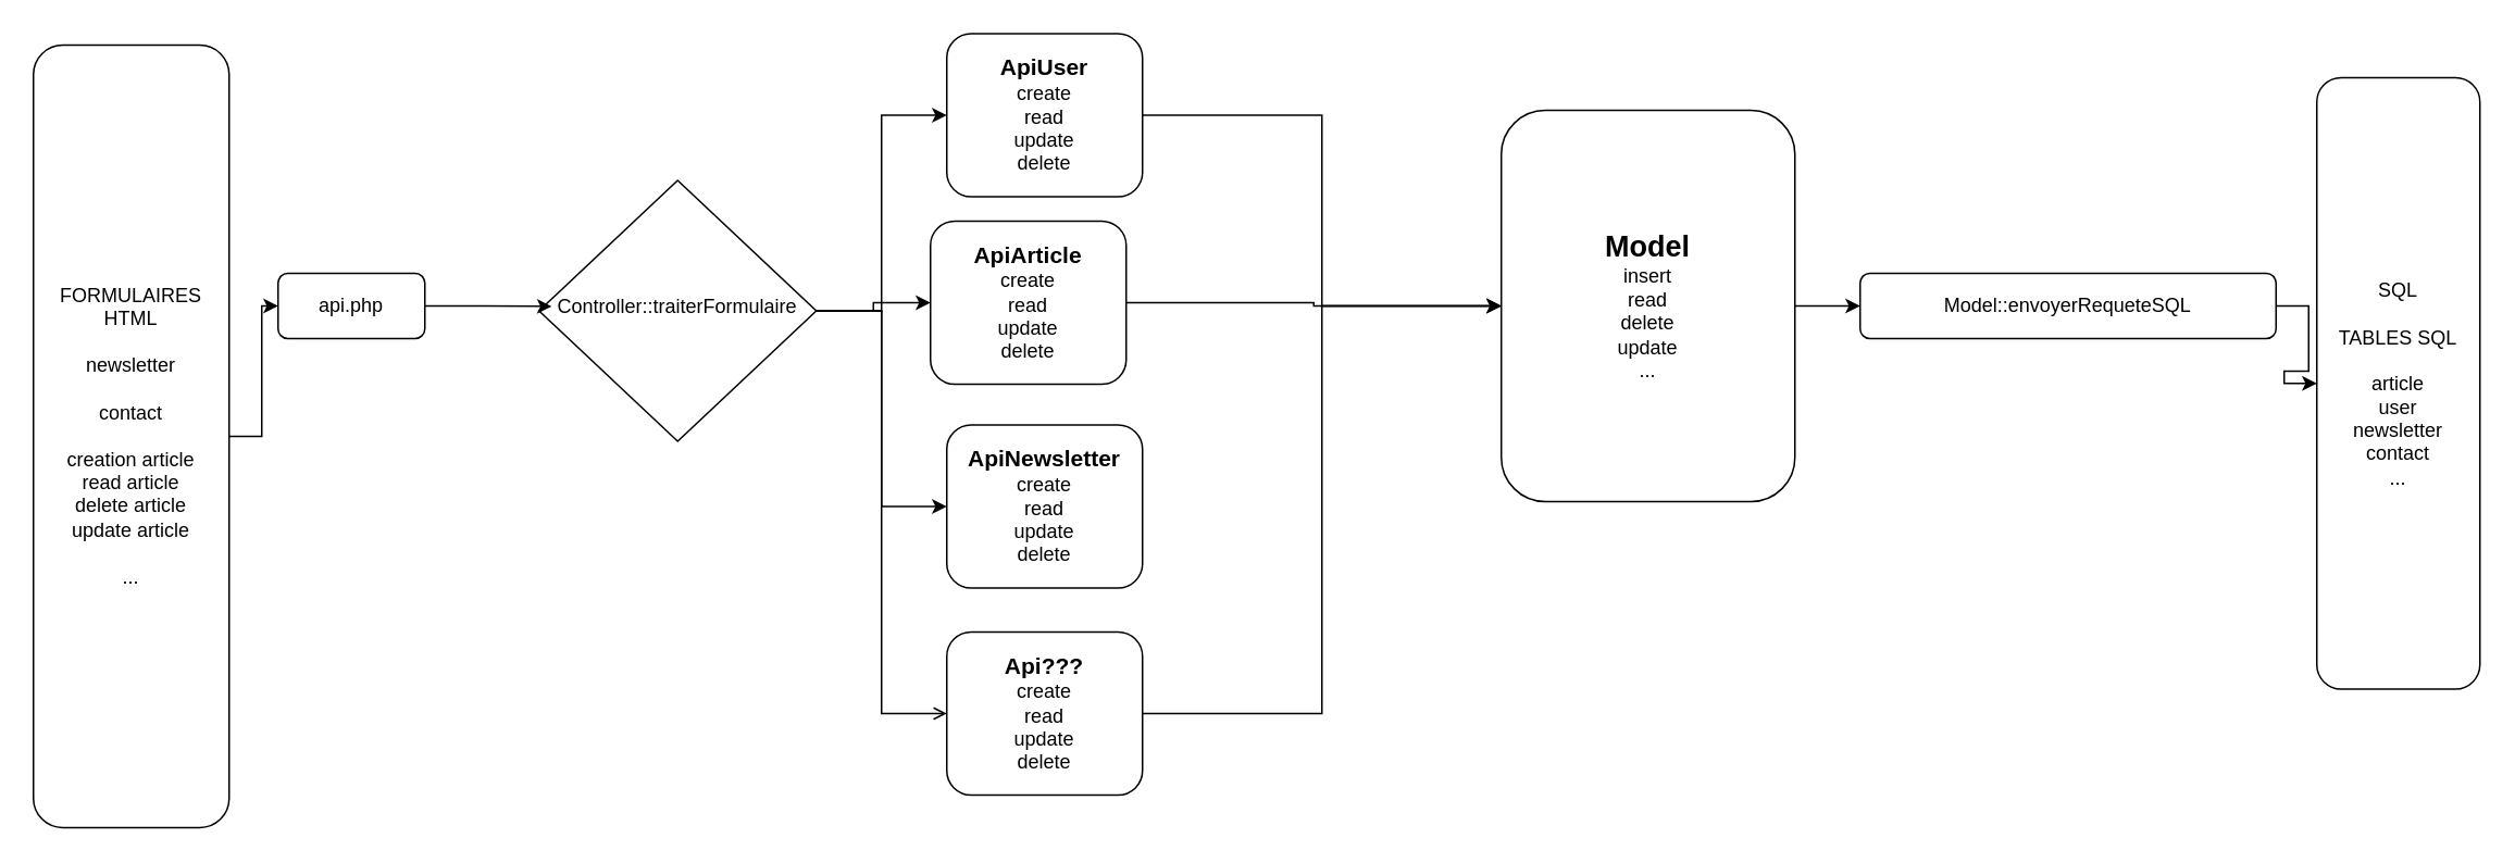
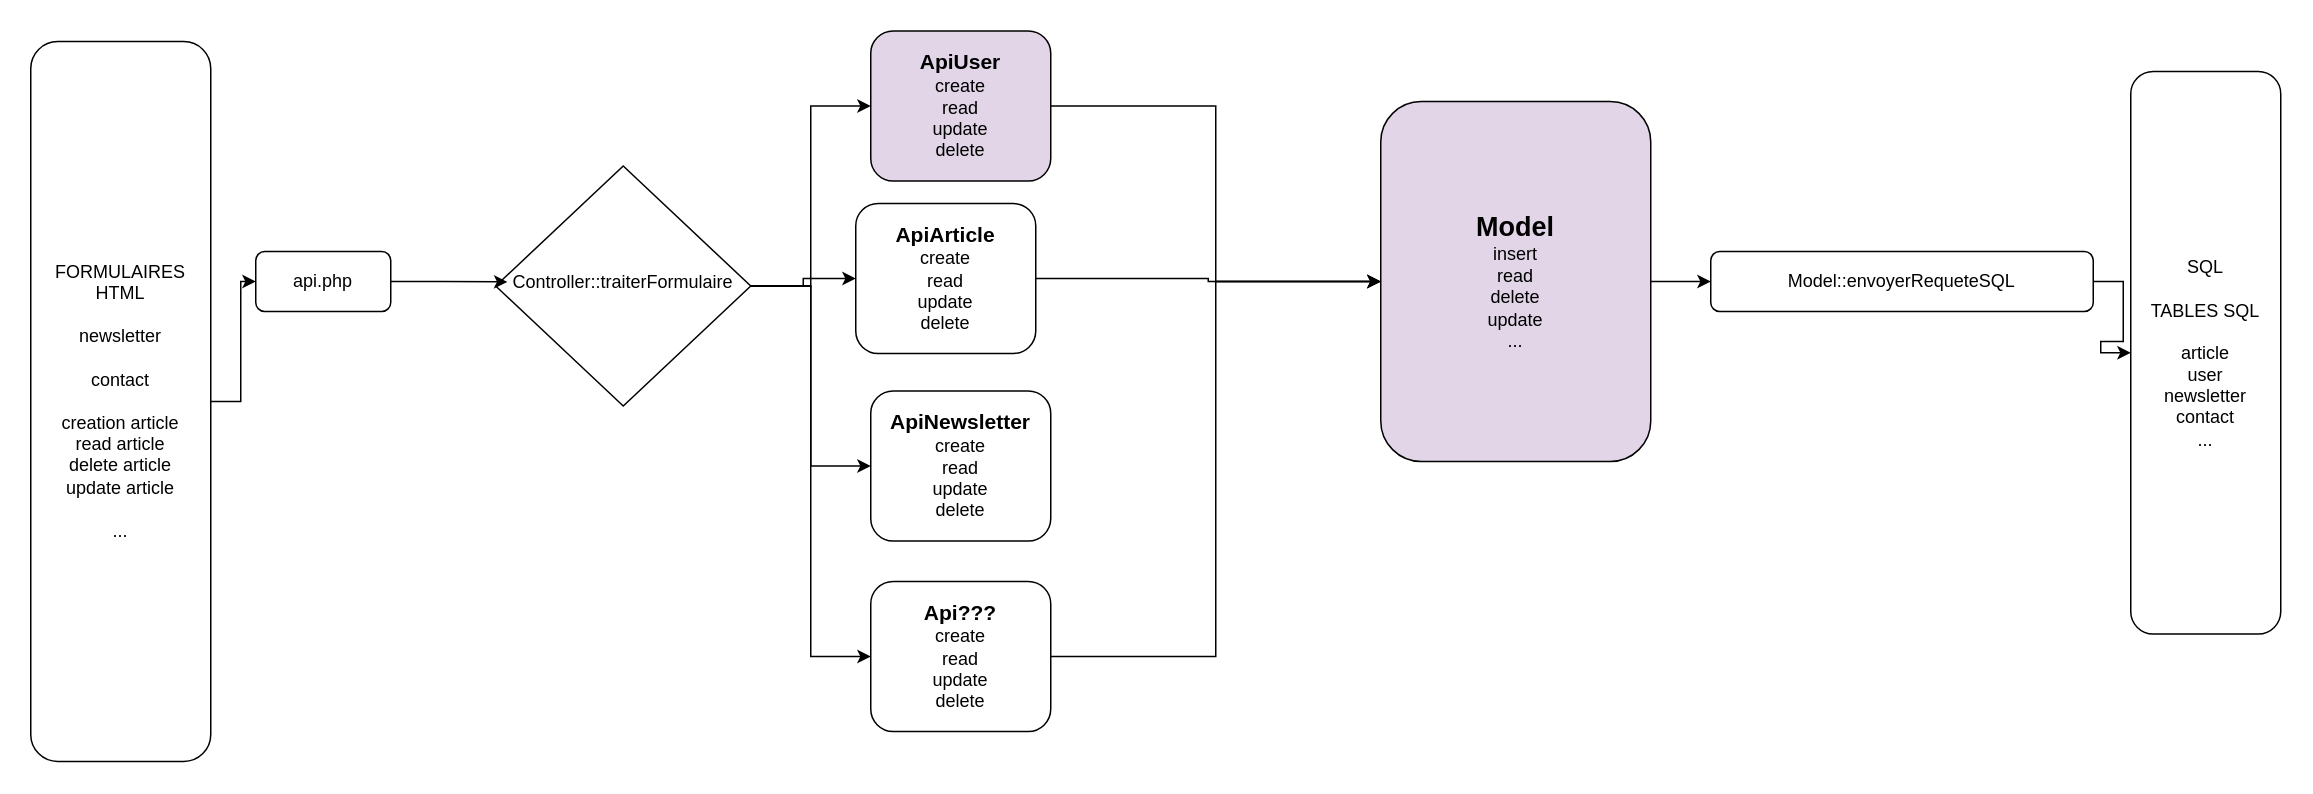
- <mxCell id="3" value="&lt;b&gt;&lt;font style=&quot;font-size: 14px&quot;&gt;ApiUser&lt;br&gt;&lt;/font&gt;&lt;/b&gt;create&lt;br&gt;read&lt;br&gt;update&lt;br&gt;delete" style="rounded=1;whiteSpace=wrap;html=1;fontSize=12;glass=0;strokeWidth=1;shadow=0;" parent="1" vertex="1"><mxGeometry x="580" y="20" width="120" height="100" as="geometry" /></mxCell>
+ <mxCell id="3" value="&lt;b&gt;&lt;font style=&quot;font-size: 14px&quot;&gt;ApiUser&lt;br&gt;&lt;/font&gt;&lt;/b&gt;create&lt;br&gt;read&lt;br&gt;update&lt;br&gt;delete" style="rounded=1;whiteSpace=wrap;html=1;fontSize=12;glass=0;strokeWidth=1;shadow=0;fillColor=#e1d5e7;" parent="1" vertex="1"><mxGeometry x="580" y="20" width="120" height="100" as="geometry" /></mxCell>
- <mxCell id="10" value="&lt;b&gt;&lt;font style=&quot;font-size: 18px&quot;&gt;Model&lt;br&gt;&lt;/font&gt;&lt;/b&gt;insert&lt;br&gt;read&lt;br&gt;delete&lt;br&gt;update&lt;br&gt;..." style="rounded=1;whiteSpace=wrap;html=1;fontSize=12;glass=0;strokeWidth=1;shadow=0;" parent="1" vertex="1"><mxGeometry x="920" y="67" width="180" height="240" as="geometry" /></mxCell>
+ <mxCell id="10" value="&lt;b&gt;&lt;font style=&quot;font-size: 18px&quot;&gt;Model&lt;br&gt;&lt;/font&gt;&lt;/b&gt;insert&lt;br&gt;read&lt;br&gt;delete&lt;br&gt;update&lt;br&gt;..." style="rounded=1;whiteSpace=wrap;html=1;fontSize=12;glass=0;strokeWidth=1;shadow=0;fillColor=#e1d5e7;" parent="1" vertex="1"><mxGeometry x="920" y="67" width="180" height="240" as="geometry" /></mxCell>
- <mxCell id="7" style="edgeStyle=orthogonalEdgeStyle;rounded=0;orthogonalLoop=1;jettySize=auto;html=1;entryX=0;entryY=0.5;entryDx=0;entryDy=0;endArrow=open;" edge="1" parent="1" source="8" target="22"><mxGeometry relative="1" as="geometry" /></mxCell>
+ <mxCell id="7" style="edgeStyle=orthogonalEdgeStyle;rounded=0;orthogonalLoop=1;jettySize=auto;html=1;entryX=0;entryY=0.5;entryDx=0;entryDy=0;" edge="1" parent="1" source="8" target="22"><mxGeometry relative="1" as="geometry" /></mxCell>
